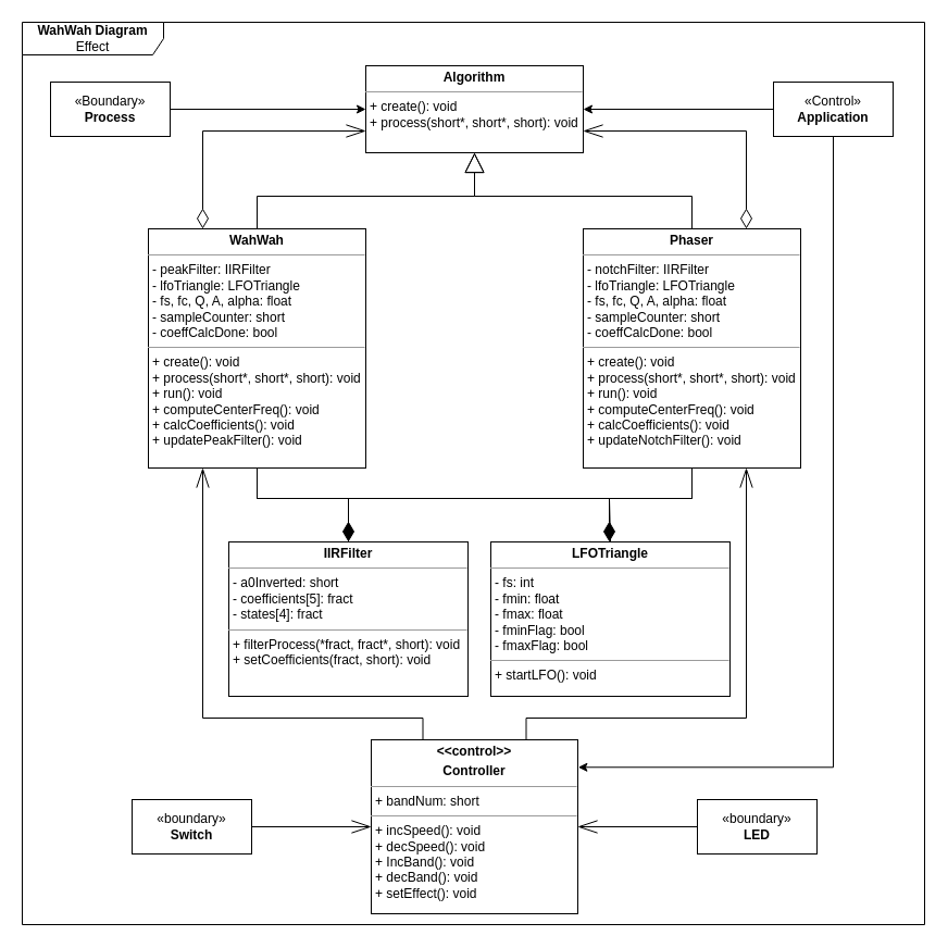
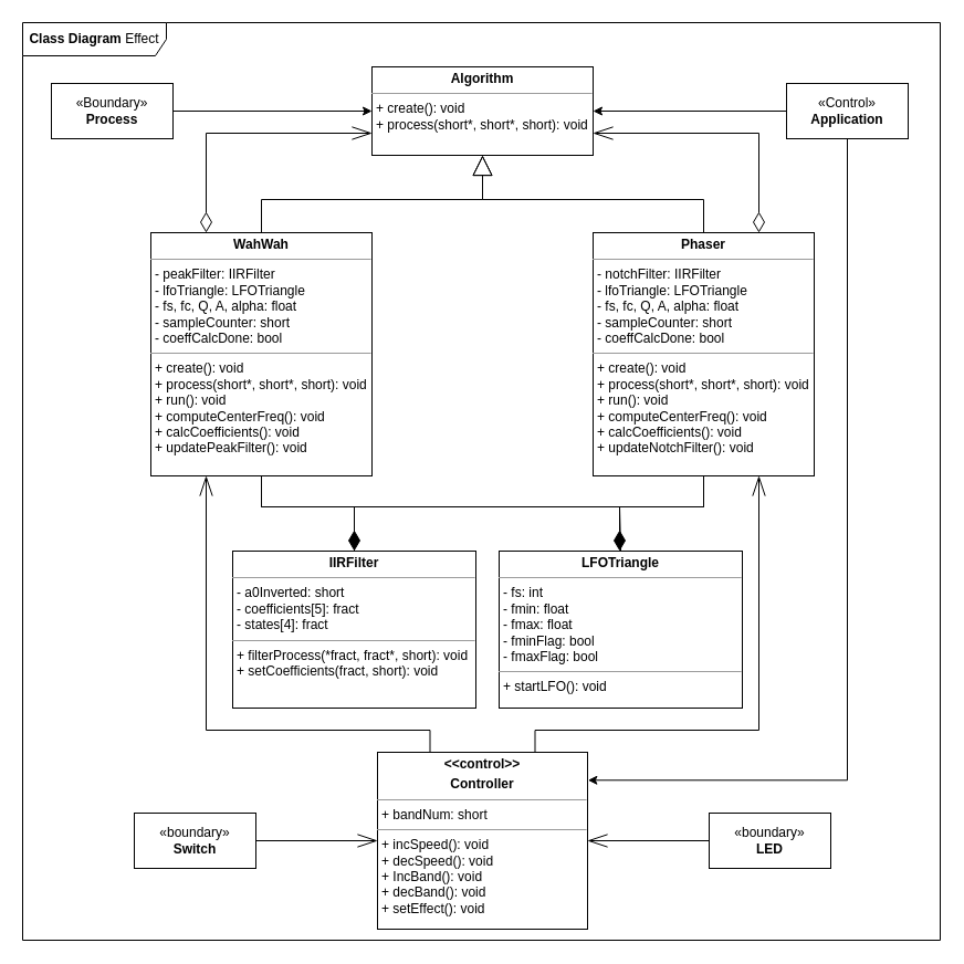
- <mxCell id="27" value="&lt;b&gt;WahWah Diagram &lt;/b&gt;Effect" style="shape=umlFrame;whiteSpace=wrap;html=1;pointerEvents=0;width=130;height=30;" vertex="1" parent="1"><mxGeometry x="20" y="20" width="830" height="830" as="geometry" /></mxCell>
+ <mxCell id="27" value="&lt;b&gt;Class Diagram &lt;/b&gt;Effect" style="shape=umlFrame;whiteSpace=wrap;html=1;pointerEvents=0;width=130;height=30;" vertex="1" parent="1"><mxGeometry x="20" y="20" width="830" height="830" as="geometry" /></mxCell>
